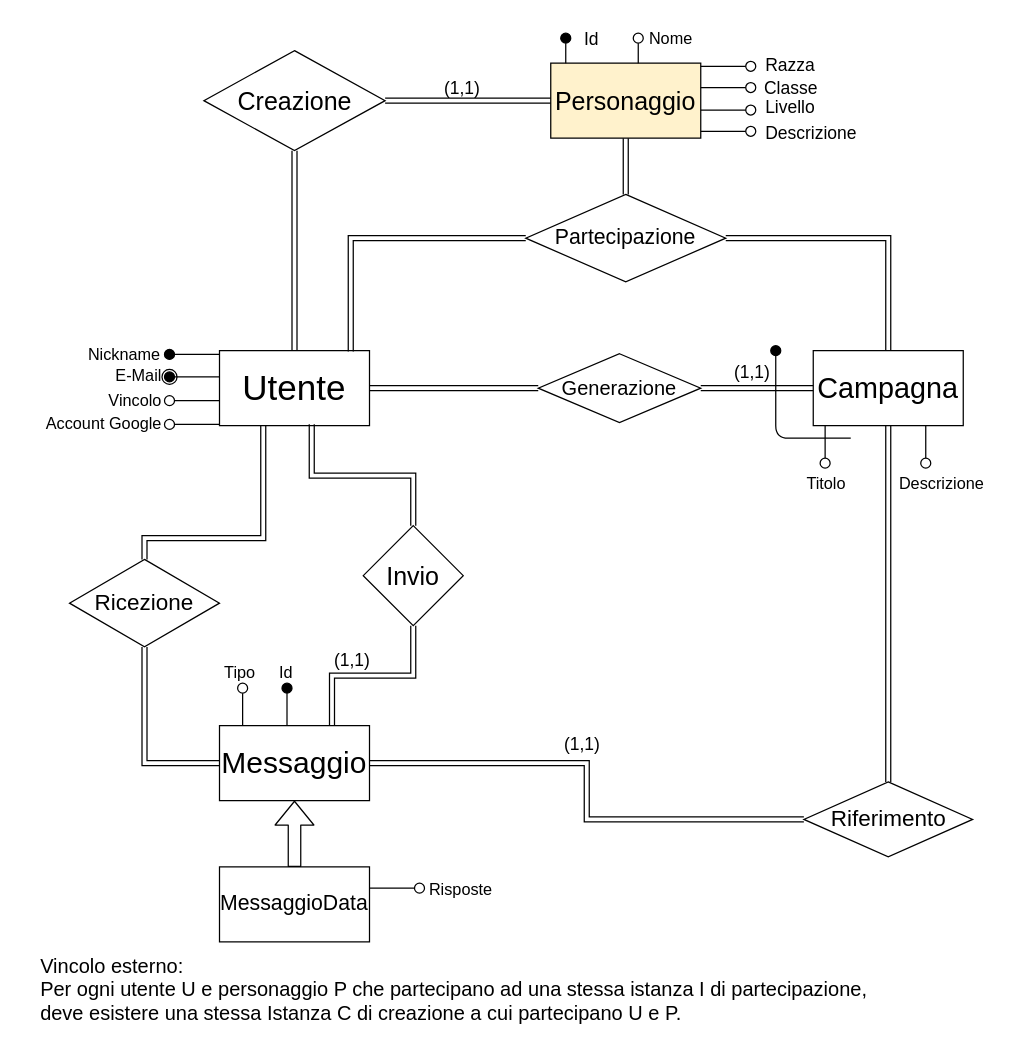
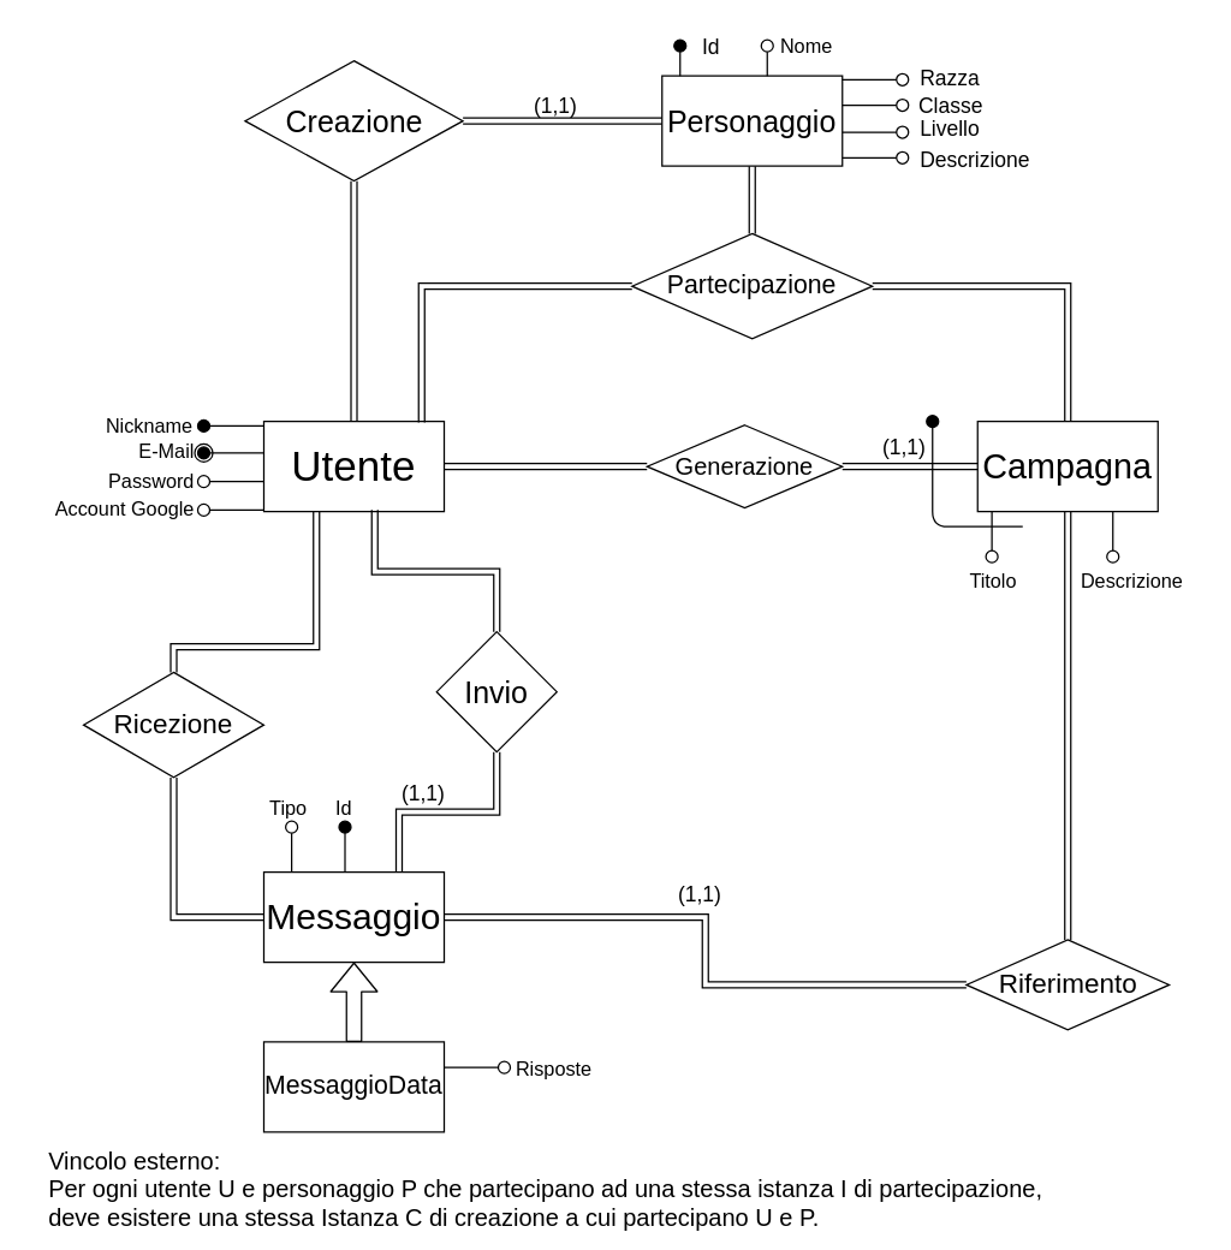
- <mxCell id="6" value="&lt;font style=&quot;font-size: 20px&quot;&gt;Personaggio&lt;/font&gt;" style="rounded=0;whiteSpace=wrap;html=1;fillColor=#fff2cc;" parent="1" vertex="1"><mxGeometry x="440" y="50" width="120" height="60" as="geometry" /></mxCell>
+ <mxCell id="6" value="&lt;font style=&quot;font-size: 20px&quot;&gt;Personaggio&lt;/font&gt;" style="rounded=0;whiteSpace=wrap;html=1;" parent="1" vertex="1"><mxGeometry x="440" y="50" width="120" height="60" as="geometry" /></mxCell>
- <mxCell id="49" value="&lt;div style=&quot;text-align: right&quot;&gt;&lt;span style=&quot;font-size: 13px&quot;&gt;Vincolo&lt;/span&gt;&lt;/div&gt;" style="text;html=1;resizable=0;points=[];autosize=1;align=right;verticalAlign=top;spacingTop=-4;" parent="1" vertex="1"><mxGeometry x="60" y="310" width="70" height="20" as="geometry" /></mxCell>
+ <mxCell id="49" value="&lt;div style=&quot;text-align: right&quot;&gt;&lt;span style=&quot;font-size: 13px&quot;&gt;Password&lt;/span&gt;&lt;/div&gt;" style="text;html=1;resizable=0;points=[];autosize=1;align=right;verticalAlign=top;spacingTop=-4;" parent="1" vertex="1"><mxGeometry x="60" y="310" width="70" height="20" as="geometry" /></mxCell>
